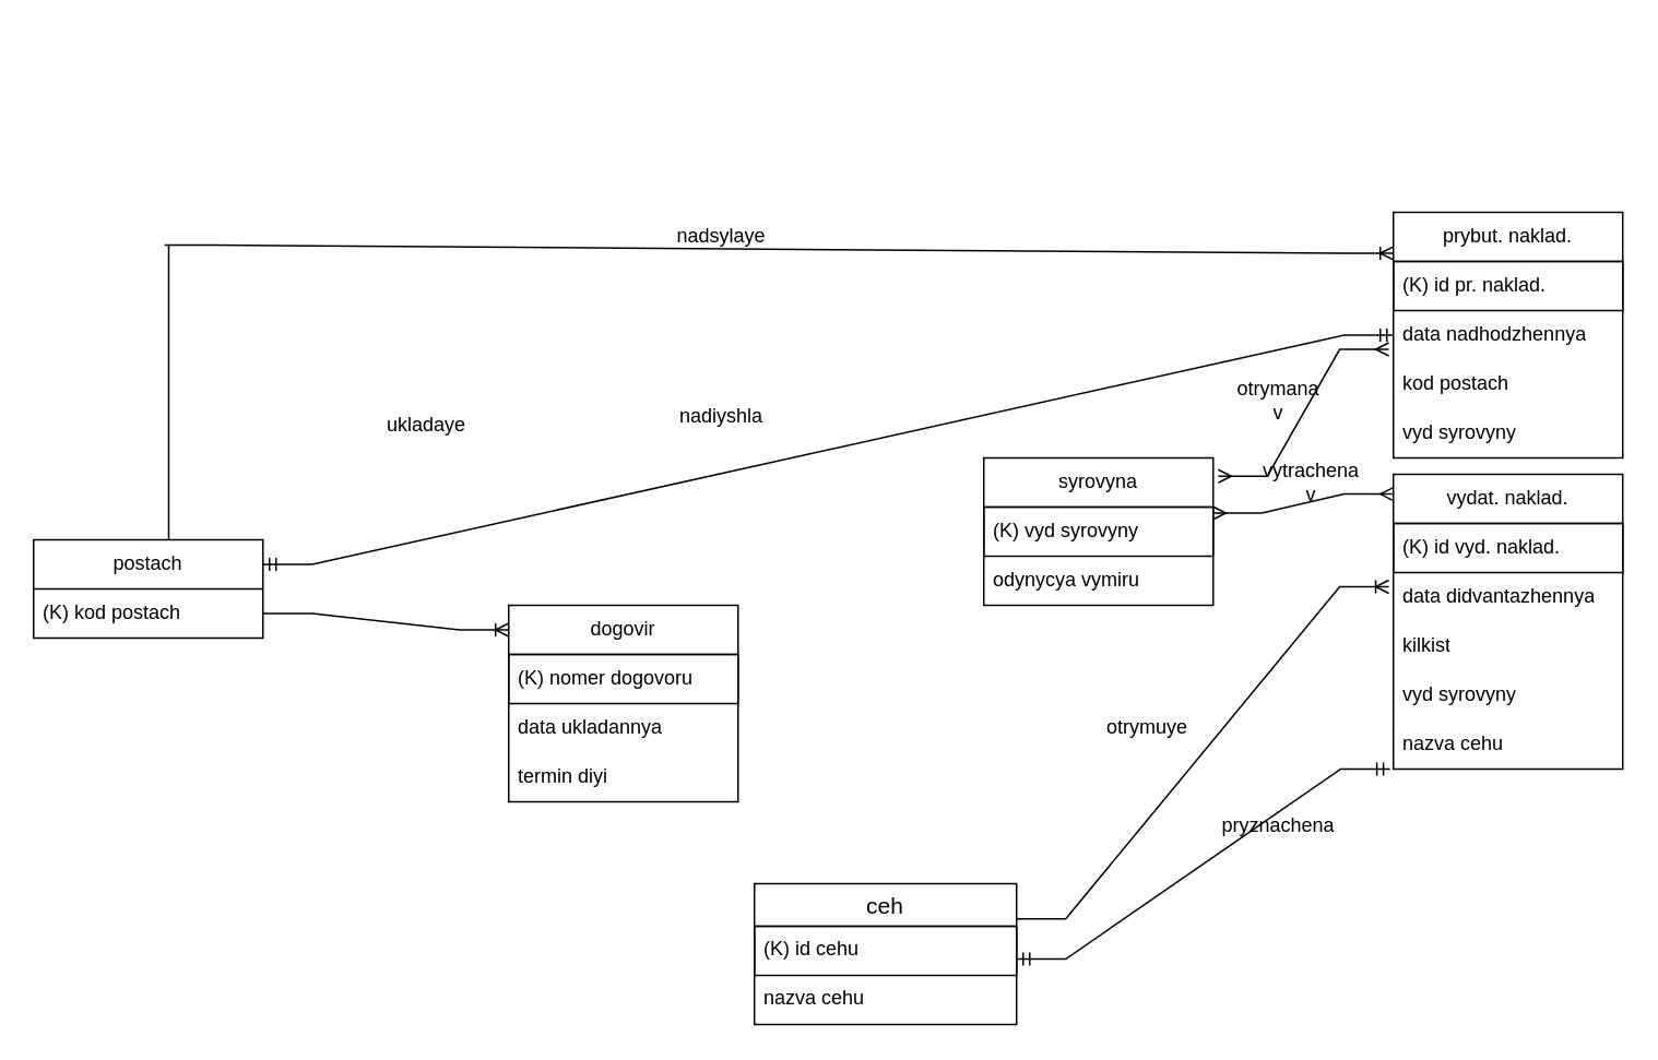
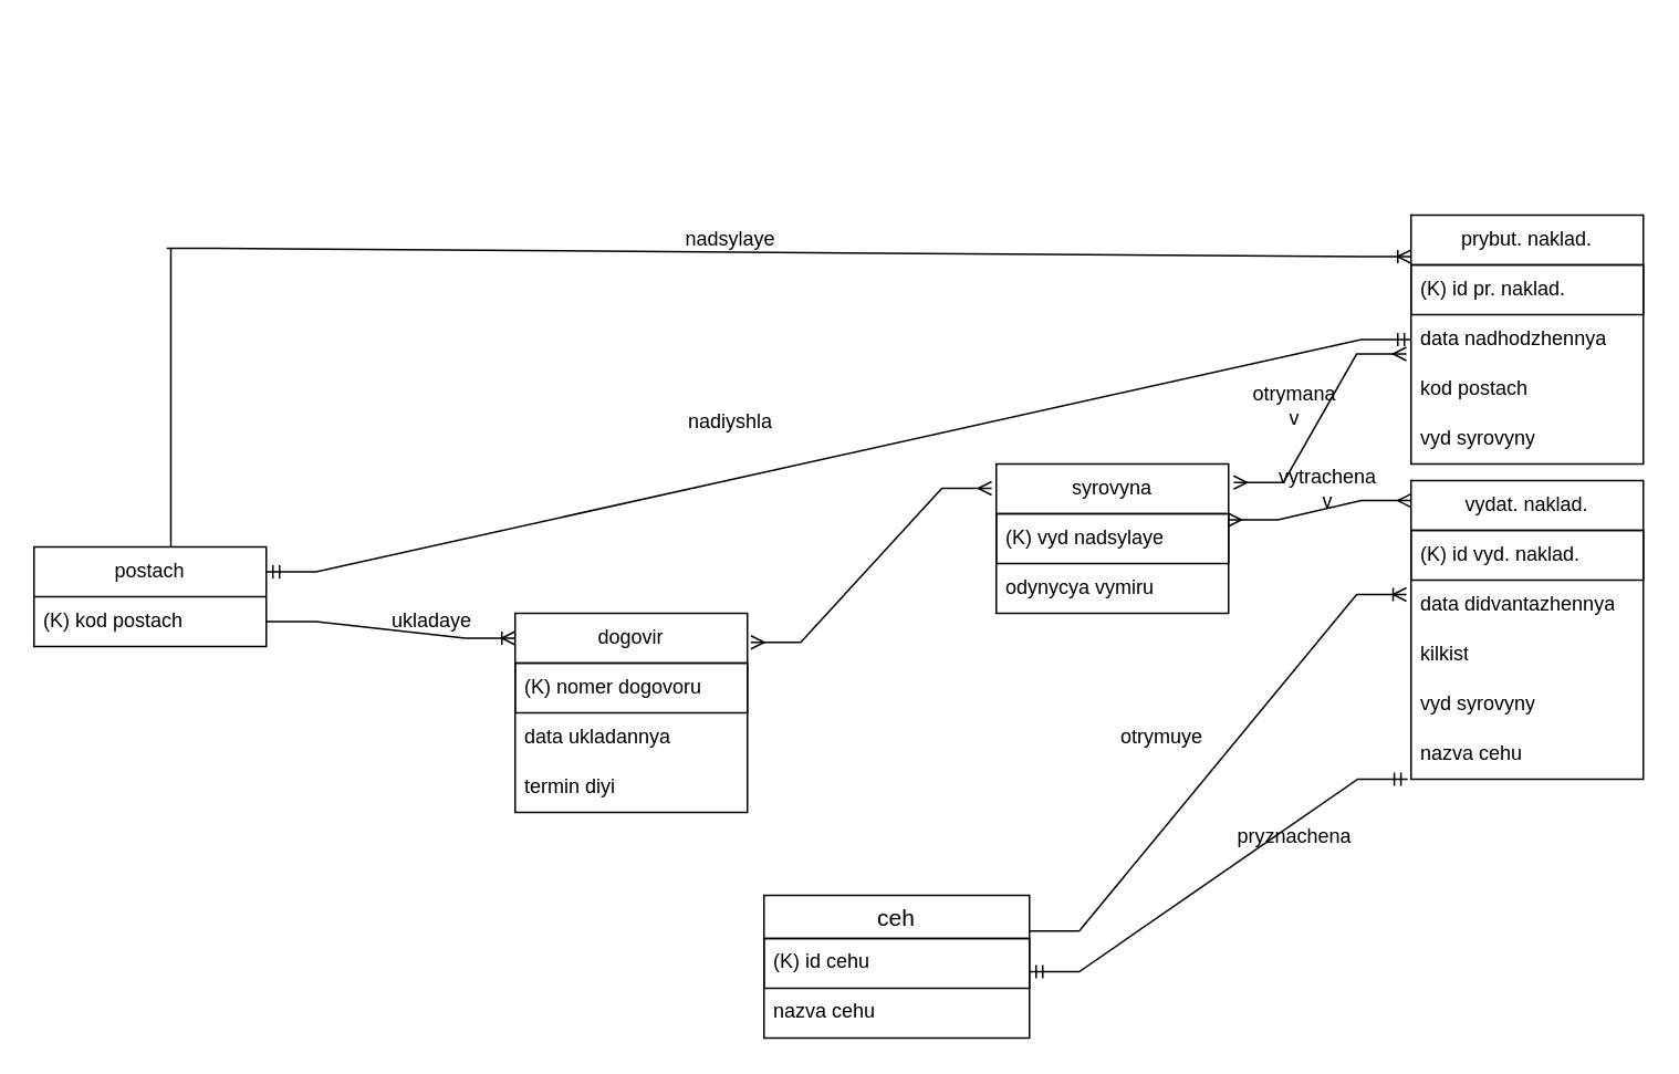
- <mxCell id="34" value="ukladaye" style="text;html=1;align=center;verticalAlign=middle;whiteSpace=wrap;rounded=0;" parent="1" vertex="1"><mxGeometry x="230" y="244" width="60" height="30" as="geometry" /></mxCell>
+ <mxCell id="34" value="ukladaye" style="text;html=1;align=center;verticalAlign=middle;whiteSpace=wrap;rounded=0;" parent="1" vertex="1"><mxGeometry x="230" y="359" width="60" height="30" as="geometry" /></mxCell>
- <mxCell id="5" value="(K) vyd syrovyny" style="text;strokeColor=default;fillColor=none;align=left;verticalAlign=middle;spacingLeft=4;spacingRight=4;overflow=hidden;points=[[0,0.5],[1,0.5]];portConstraint=eastwest;rotatable=0;whiteSpace=wrap;html=1;" parent="4" vertex="1"><mxGeometry y="30" width="140" height="30" as="geometry" /></mxCell>
+ <mxCell id="5" value="(K) vyd nadsylaye" style="text;strokeColor=default;fillColor=none;align=left;verticalAlign=middle;spacingLeft=4;spacingRight=4;overflow=hidden;points=[[0,0.5],[1,0.5]];portConstraint=eastwest;rotatable=0;whiteSpace=wrap;html=1;" parent="4" vertex="1"><mxGeometry y="30" width="140" height="30" as="geometry" /></mxCell>
+ <mxCell id="24" value="" style="edgeStyle=entityRelationEdgeStyle;fontSize=12;html=1;endArrow=ERmany;startArrow=ERmany;rounded=0;entryX=-0.02;entryY=0.163;entryDx=0;entryDy=0;entryPerimeter=0;exitX=1.015;exitY=0.146;exitDx=0;exitDy=0;exitPerimeter=0;" parent="1" source="7" target="4" edge="1"><mxGeometry width="100" height="100" relative="1" as="geometry"><mxPoint x="330" y="609" as="sourcePoint" /><mxPoint x="430" y="509" as="targetPoint" /></mxGeometry></mxCell>
